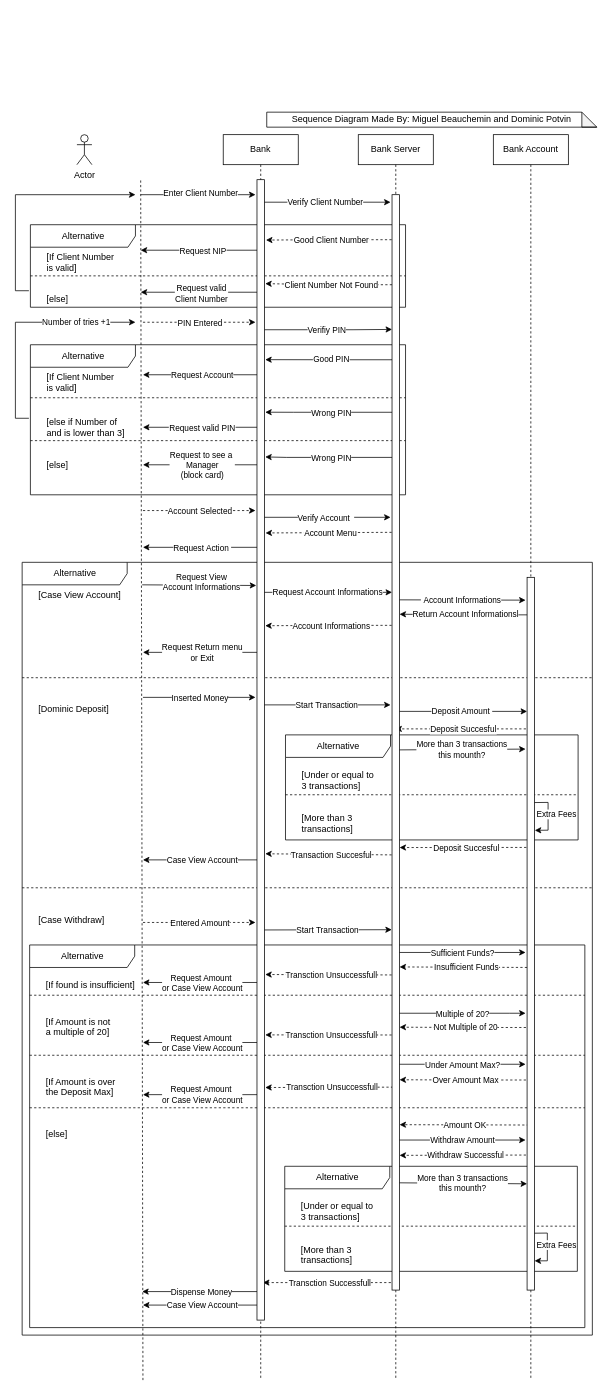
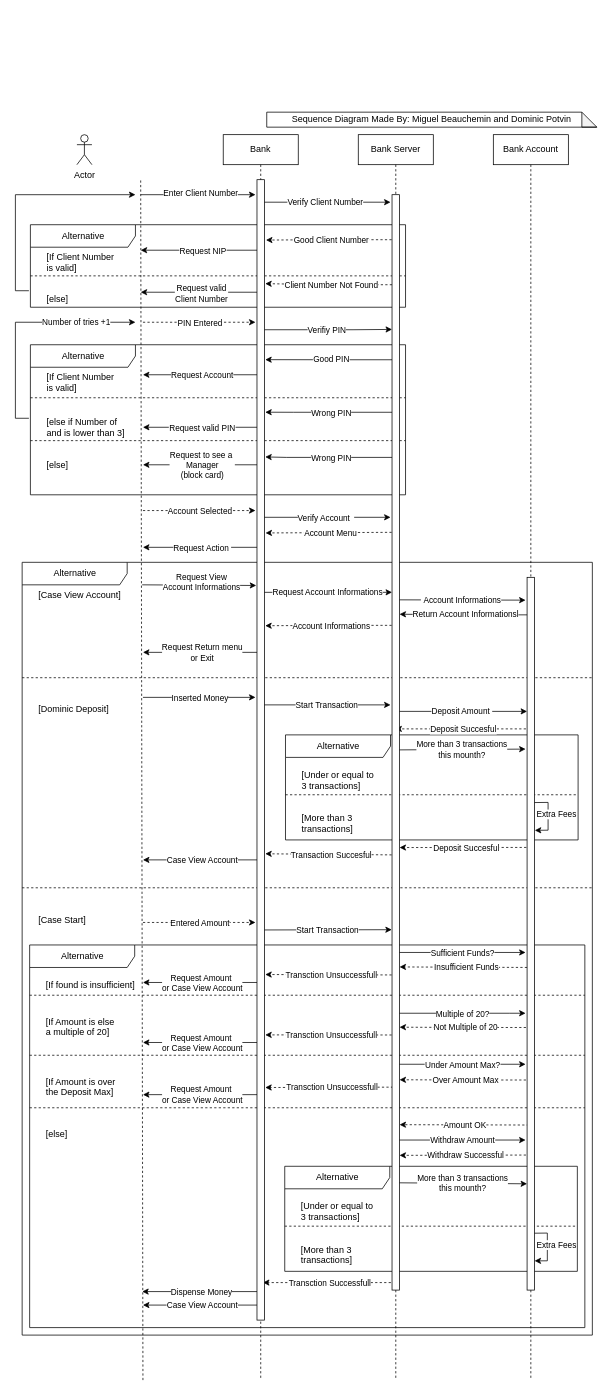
- <mxCell id="5" value="[Case Withdraw]" style="line;strokeWidth=1;dashed=1;labelPosition=center;verticalLabelPosition=bottom;align=left;verticalAlign=top;spacingLeft=20;spacingTop=15;" vertex="1" parent="2"><mxGeometry y="419.997" width="760" height="27.6" as="geometry" /></mxCell>
+ <mxCell id="5" value="[Case Start]" style="line;strokeWidth=1;dashed=1;labelPosition=center;verticalLabelPosition=bottom;align=left;verticalAlign=top;spacingLeft=20;spacingTop=15;" vertex="1" parent="2"><mxGeometry y="419.997" width="760" height="27.6" as="geometry" /></mxCell>
- <mxCell id="8" value="[If Amount is not &#10;a multiple of 20]" style="line;strokeWidth=1;dashed=1;labelPosition=center;verticalLabelPosition=bottom;align=left;verticalAlign=top;spacingLeft=20;spacingTop=15;fillColor=none;" vertex="1" parent="6"><mxGeometry y="60" width="740" height="14" as="geometry" /></mxCell>
+ <mxCell id="8" value="[If Amount is else &#10;a multiple of 20]" style="line;strokeWidth=1;dashed=1;labelPosition=center;verticalLabelPosition=bottom;align=left;verticalAlign=top;spacingLeft=20;spacingTop=15;fillColor=none;" vertex="1" parent="6"><mxGeometry y="60" width="740" height="14" as="geometry" /></mxCell>
